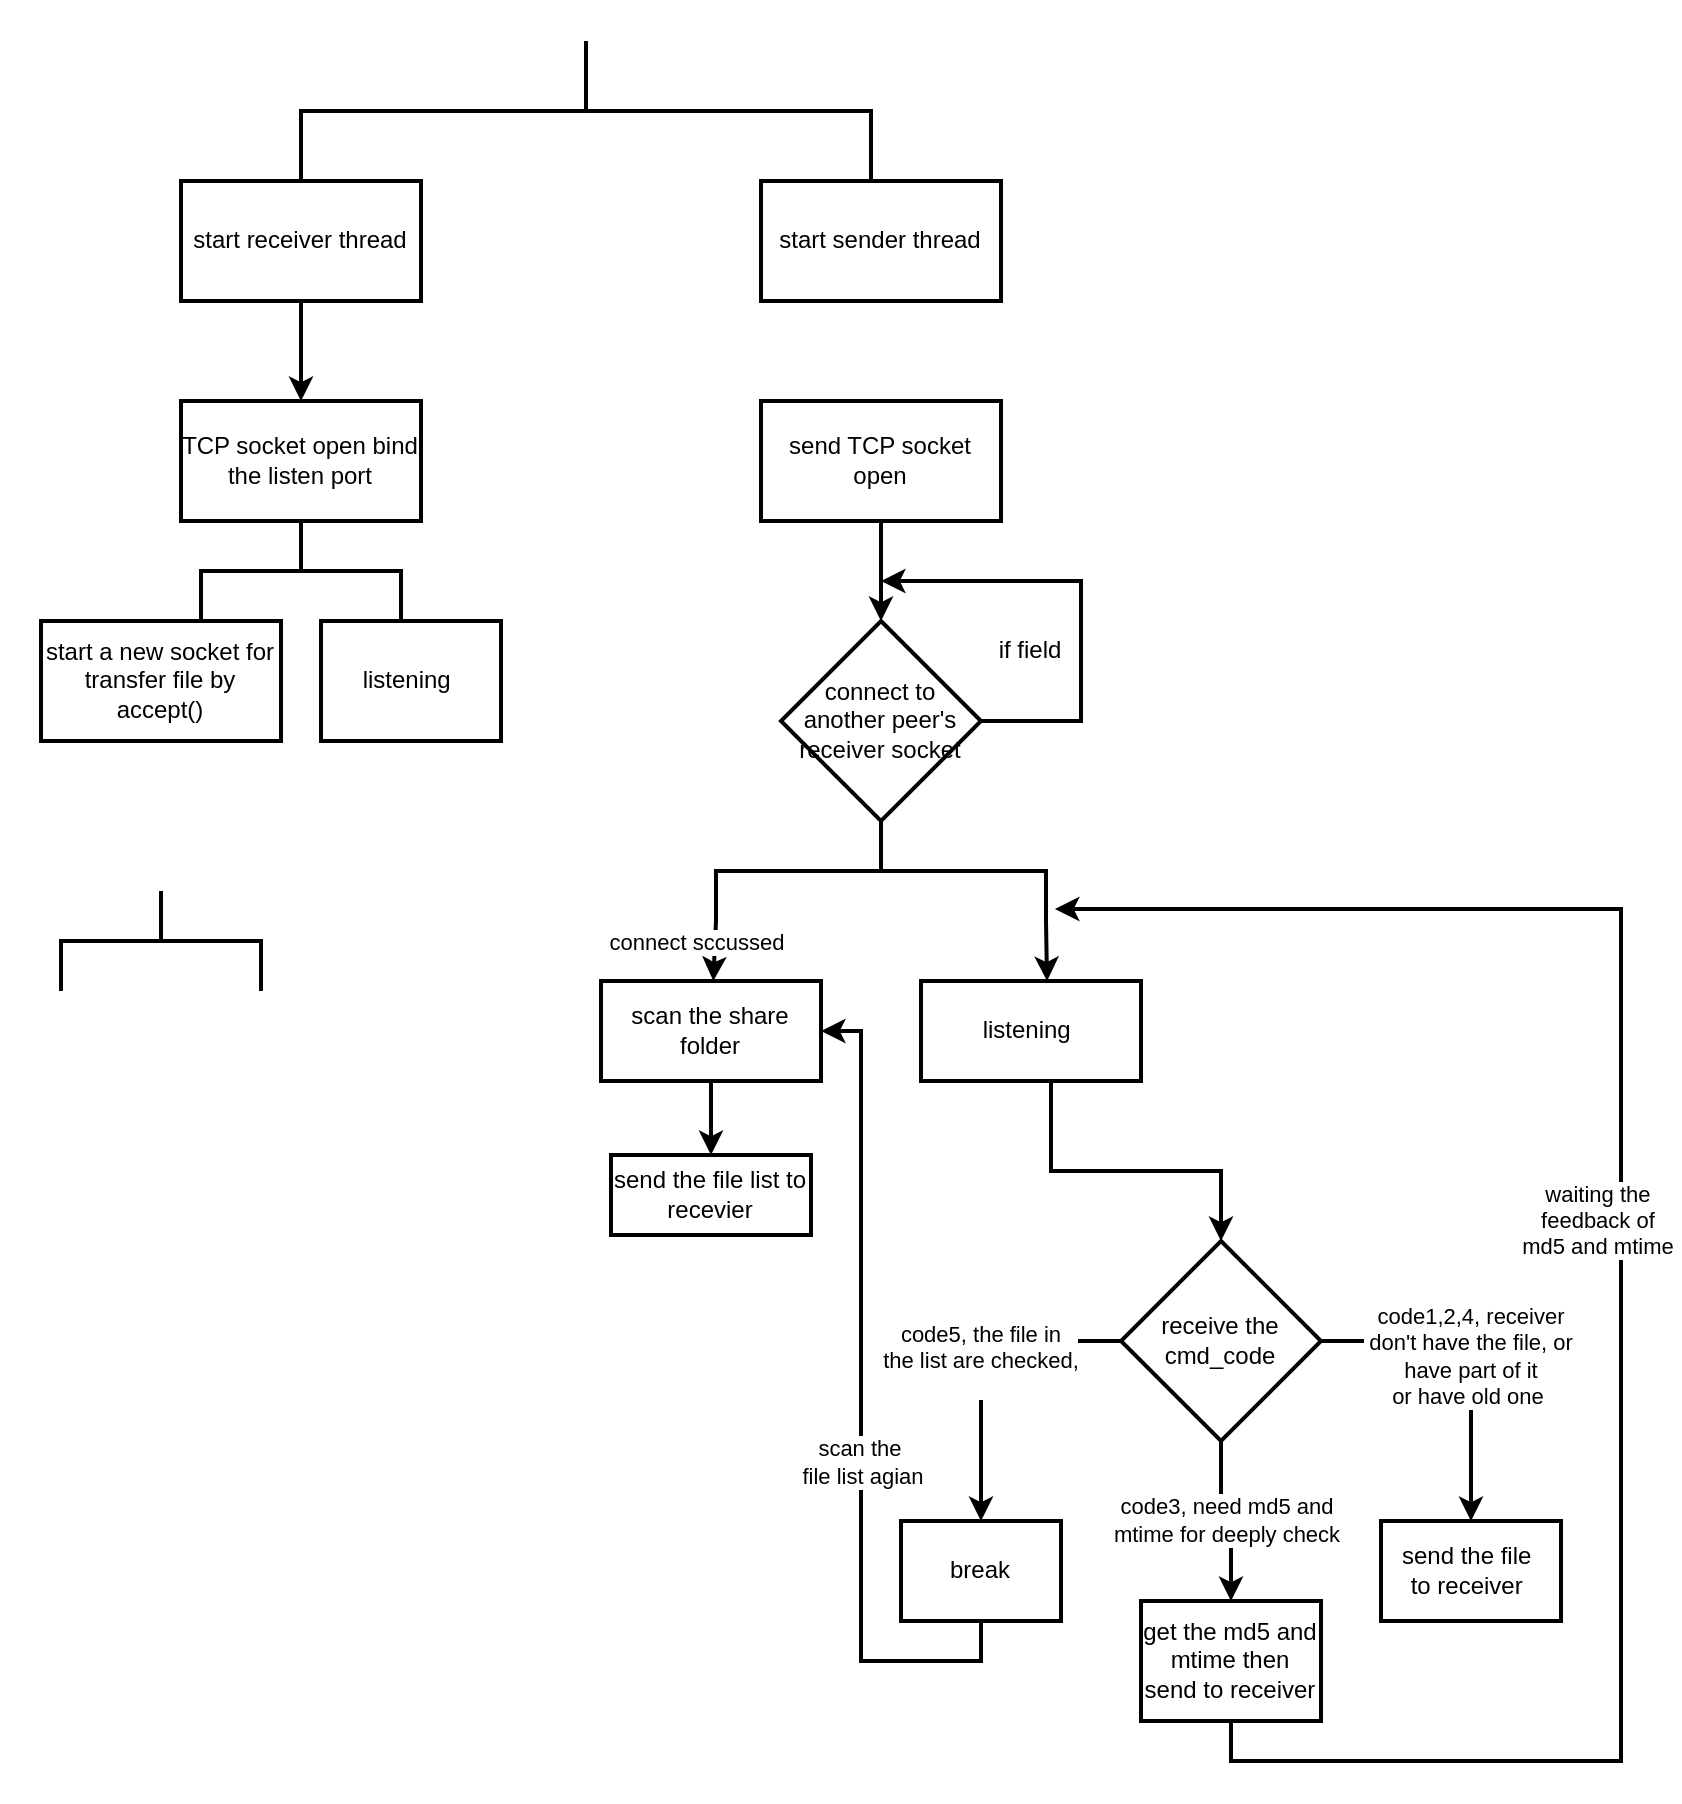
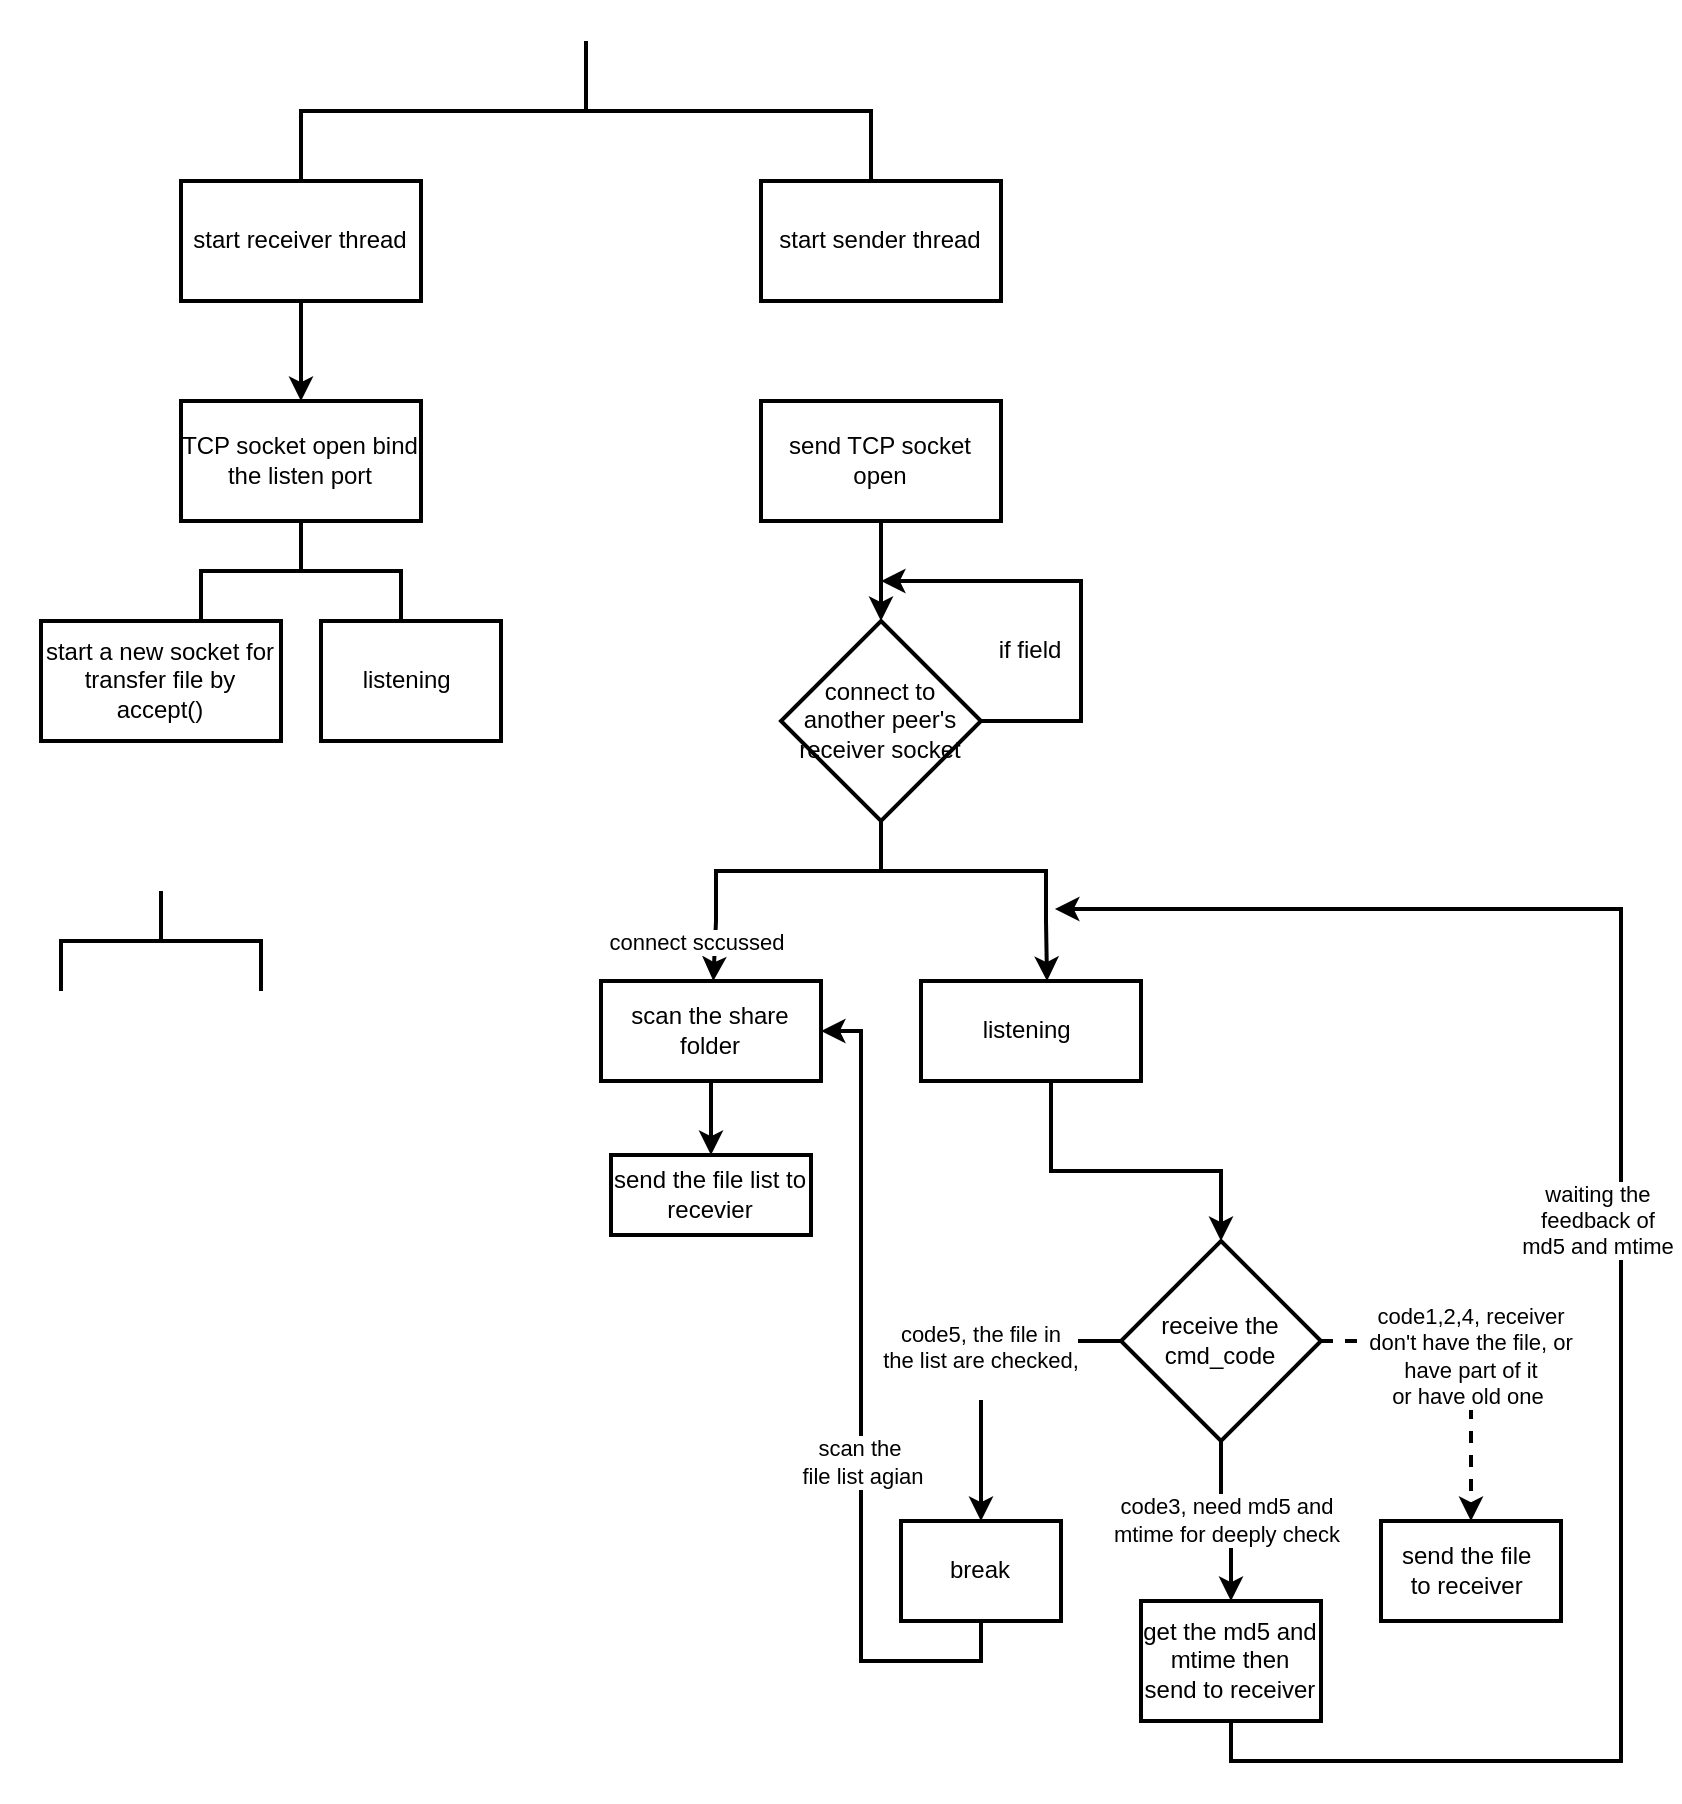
- <mxCell id="23" value="code1,2,4, receiver&lt;br&gt;&amp;nbsp;don't have the file, or&amp;nbsp;&lt;br&gt;have part of it&lt;br&gt;or have old one&amp;nbsp;" style="edgeStyle=orthogonalEdgeStyle;rounded=0;orthogonalLoop=1;jettySize=auto;html=1;strokeWidth=2;" edge="1" parent="1" source="24" target="32"><mxGeometry relative="1" as="geometry" /></mxCell>
+ <mxCell id="23" value="code1,2,4, receiver&lt;br&gt;&amp;nbsp;don't have the file, or&amp;nbsp;&lt;br&gt;have part of it&lt;br&gt;or have old one&amp;nbsp;" style="edgeStyle=orthogonalEdgeStyle;rounded=0;orthogonalLoop=1;jettySize=auto;html=1;strokeWidth=2;dashed=1;" edge="1" parent="1" source="24" target="32"><mxGeometry relative="1" as="geometry" /></mxCell>
